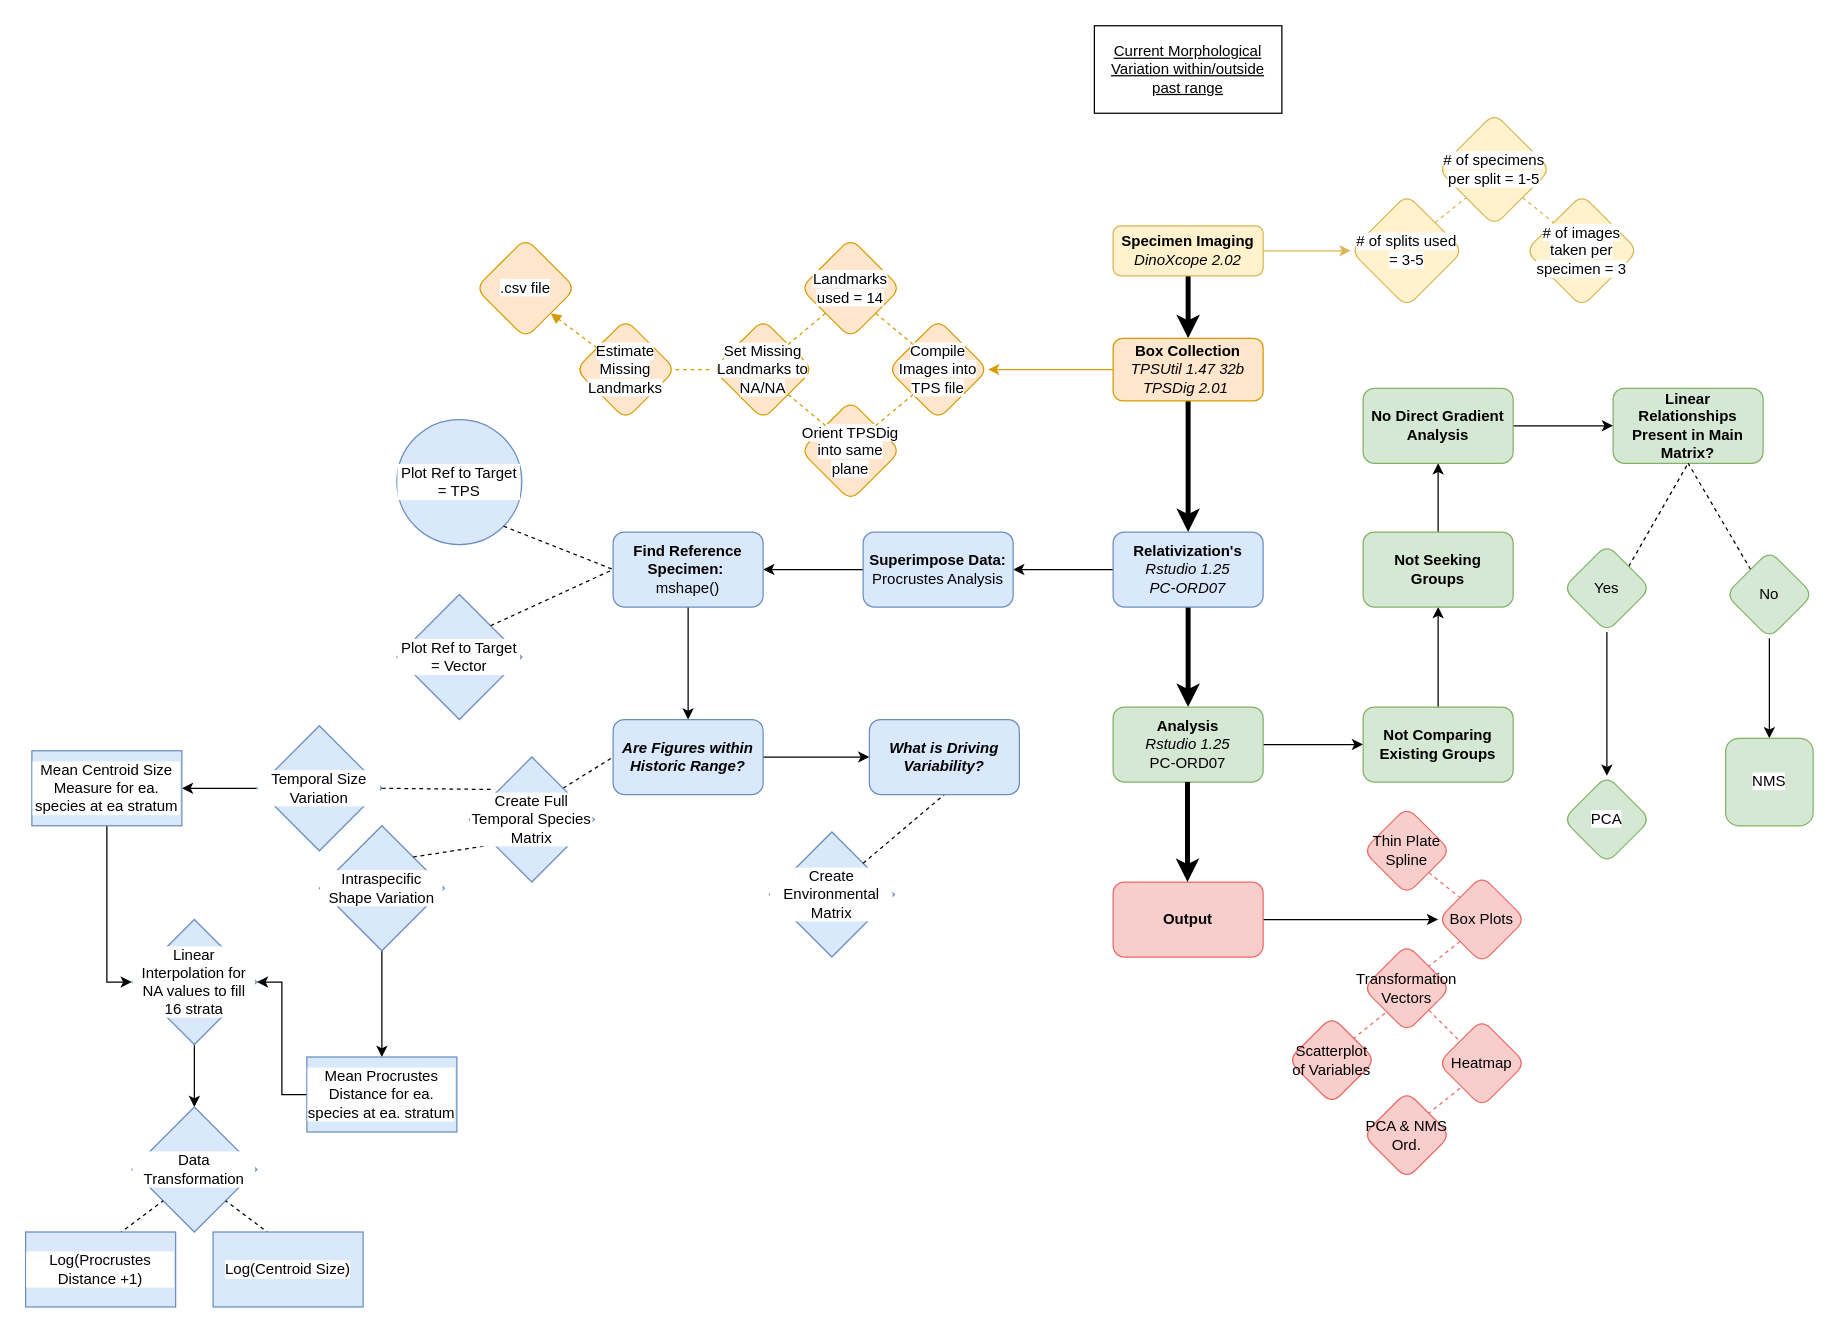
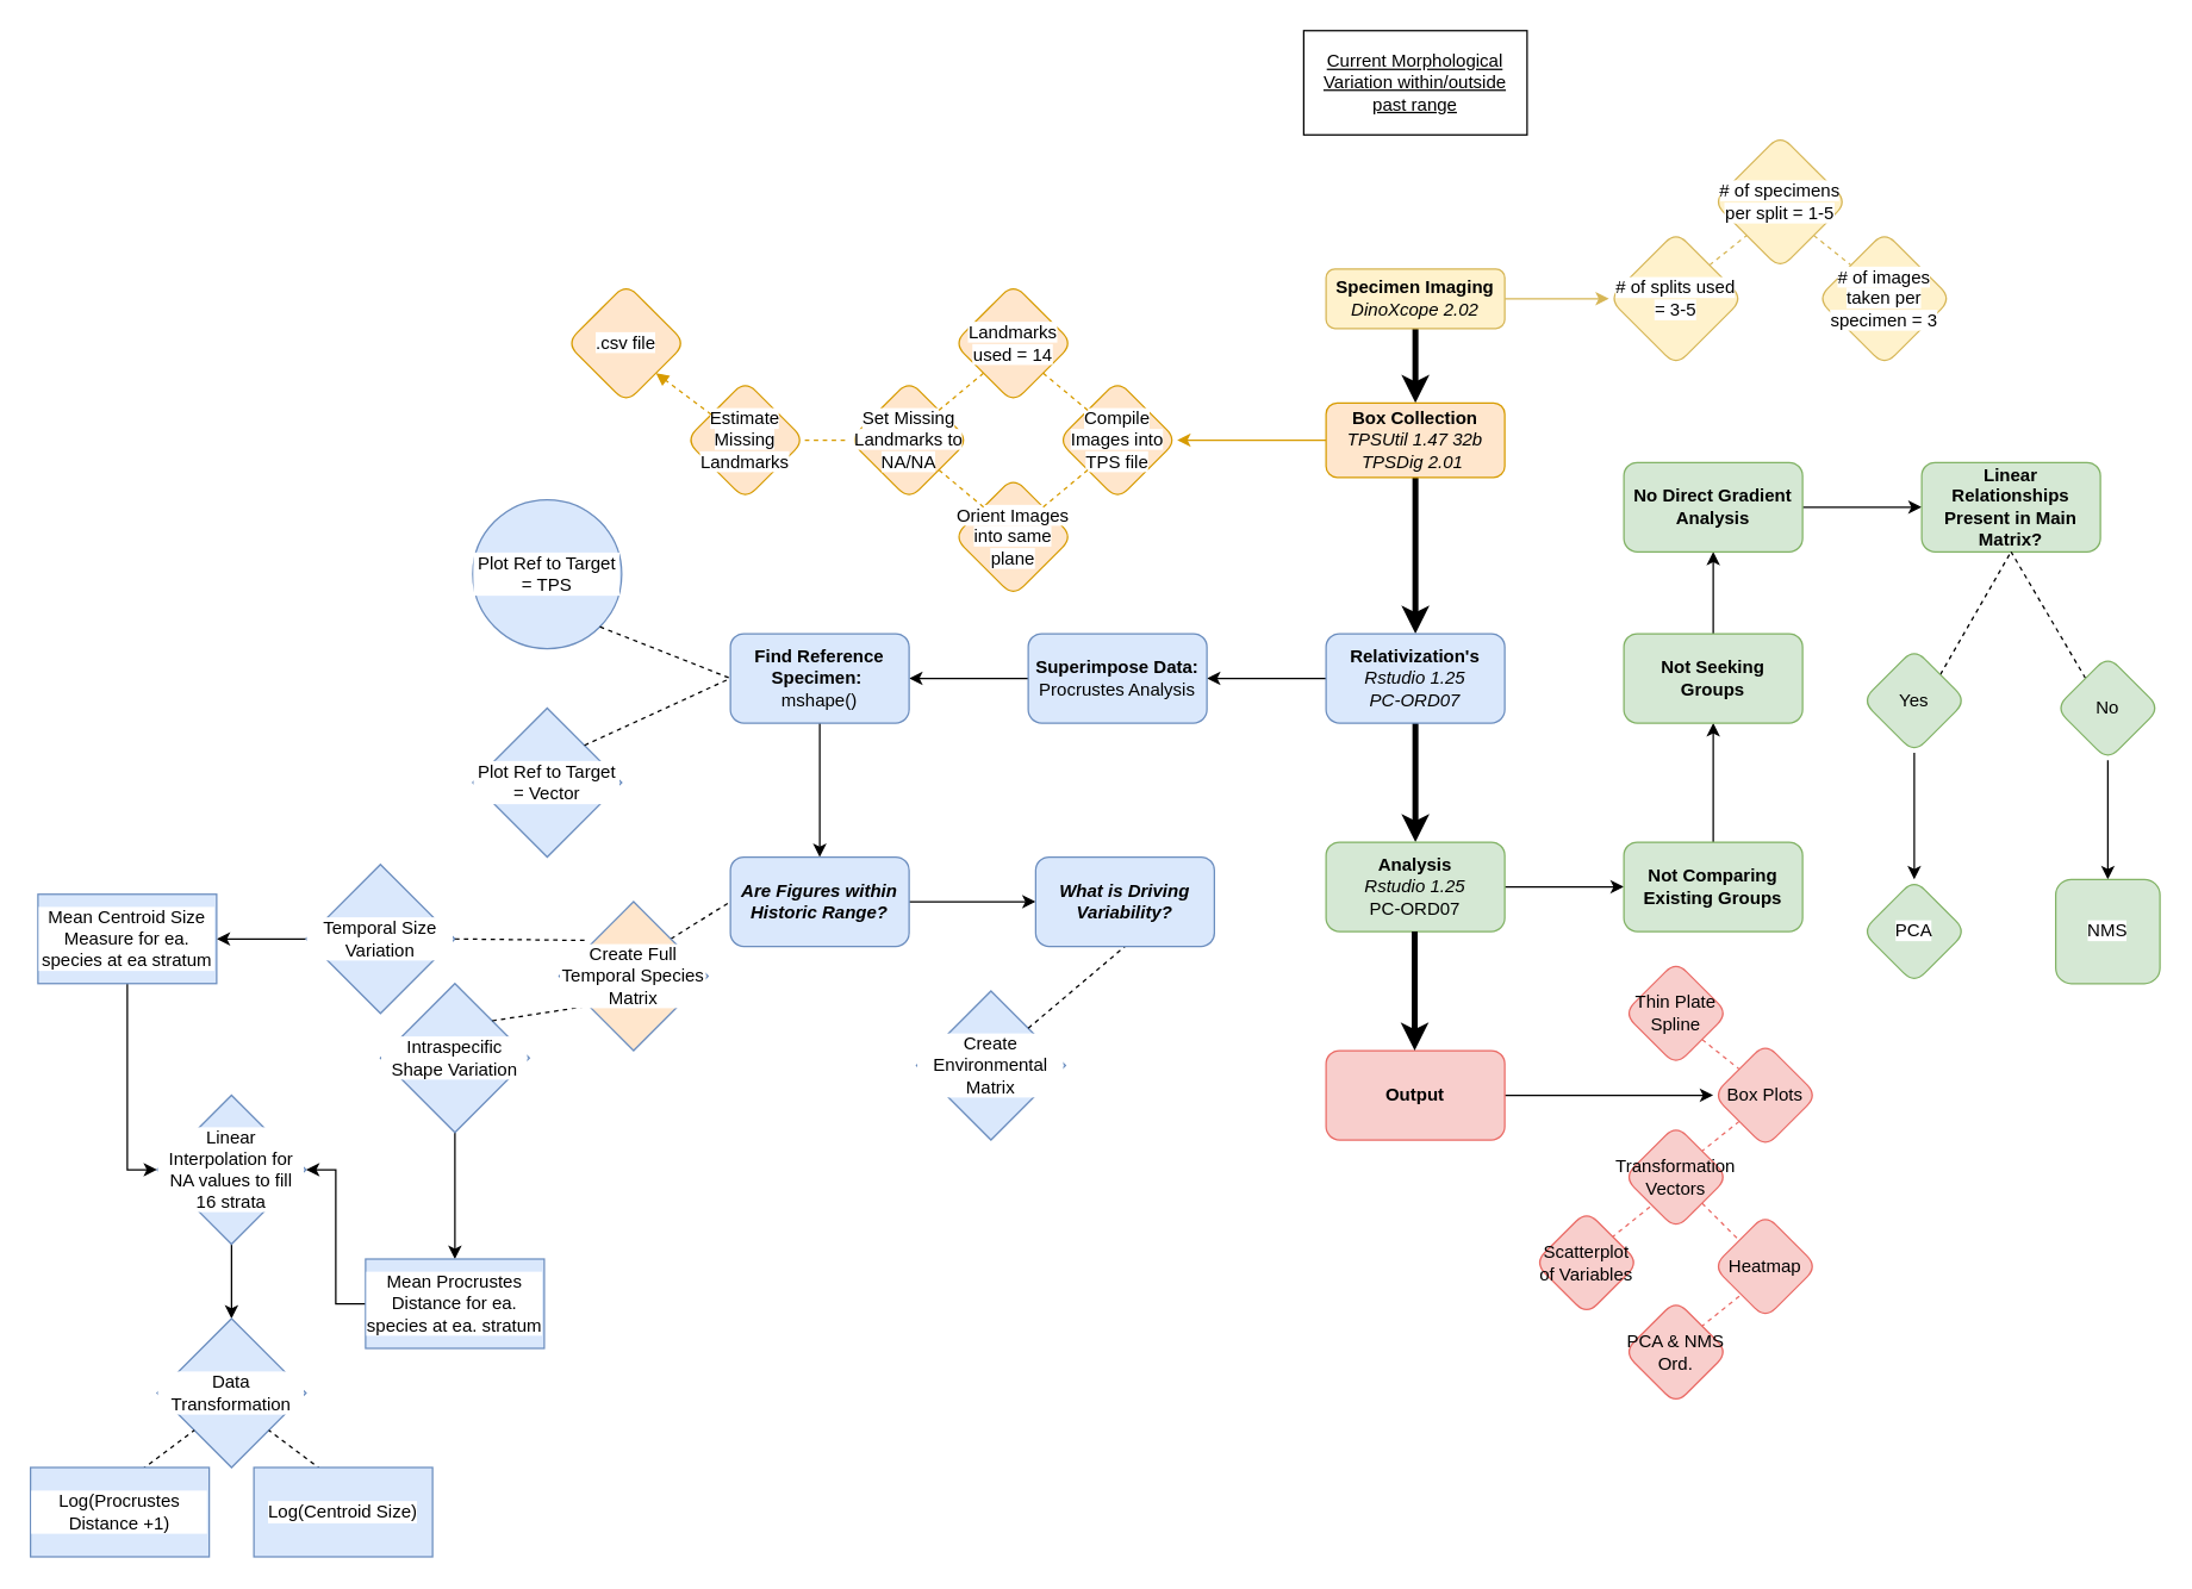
- <mxCell id="22" value="&lt;span style=&quot;background-color: rgb(255 , 255 , 255)&quot;&gt;Orient TPSDig into same plane&lt;/span&gt;" style="rhombus;whiteSpace=wrap;html=1;rounded=1;shadow=0;strokeColor=#d79b00;strokeWidth=1;fillColor=#ffe6cc;glass=0;" parent="1" vertex="1"><mxGeometry x="640" y="320" width="80" height="80" as="geometry" /></mxCell>
+ <mxCell id="22" value="&lt;span style=&quot;background-color: rgb(255 , 255 , 255)&quot;&gt;Orient Images into same plane&lt;/span&gt;" style="rhombus;whiteSpace=wrap;html=1;rounded=1;shadow=0;strokeColor=#d79b00;strokeWidth=1;fillColor=#ffe6cc;glass=0;" parent="1" vertex="1"><mxGeometry x="640" y="320" width="80" height="80" as="geometry" /></mxCell>
- <mxCell id="60" value="Create Full Temporal Species Matrix" style="rhombus;whiteSpace=wrap;html=1;rounded=0;glass=0;labelBackgroundColor=#ffffff;fillColor=#dae8fc;strokeColor=#6c8ebf;" vertex="1" parent="1"><mxGeometry x="375" y="605" width="100" height="100" as="geometry" /></mxCell>
+ <mxCell id="60" value="Create Full Temporal Species Matrix" style="rhombus;whiteSpace=wrap;html=1;rounded=0;glass=0;labelBackgroundColor=#ffffff;fillColor=#ffe6cc;strokeColor=#6c8ebf;" vertex="1" parent="1"><mxGeometry x="375" y="605" width="100" height="100" as="geometry" /></mxCell>
- <mxCell id="84" value="&lt;span style=&quot;font-family: &amp;#34;helvetica&amp;#34; ; background-color: rgb(255 , 255 , 255)&quot;&gt;PCA&lt;/span&gt;" style="rhombus;whiteSpace=wrap;html=1;rounded=1;shadow=0;strokeColor=#82b366;strokeWidth=1;fillColor=#d5e8d4;glass=0;" vertex="1" parent="1"><mxGeometry x="1250" y="620" width="70" height="70" as="geometry" /></mxCell>
+ <mxCell id="84" value="&lt;span style=&quot;font-family: &amp;#34;helvetica&amp;#34; ; background-color: rgb(255 , 255 , 255)&quot;&gt;PCA&lt;/span&gt;" style="rhombus;whiteSpace=wrap;html=1;rounded=1;shadow=0;strokeColor=#82b366;strokeWidth=1;fillColor=#d5e8d4;glass=0;" vertex="1" parent="1"><mxGeometry x="1250" y="590" width="70" height="70" as="geometry" /></mxCell>
